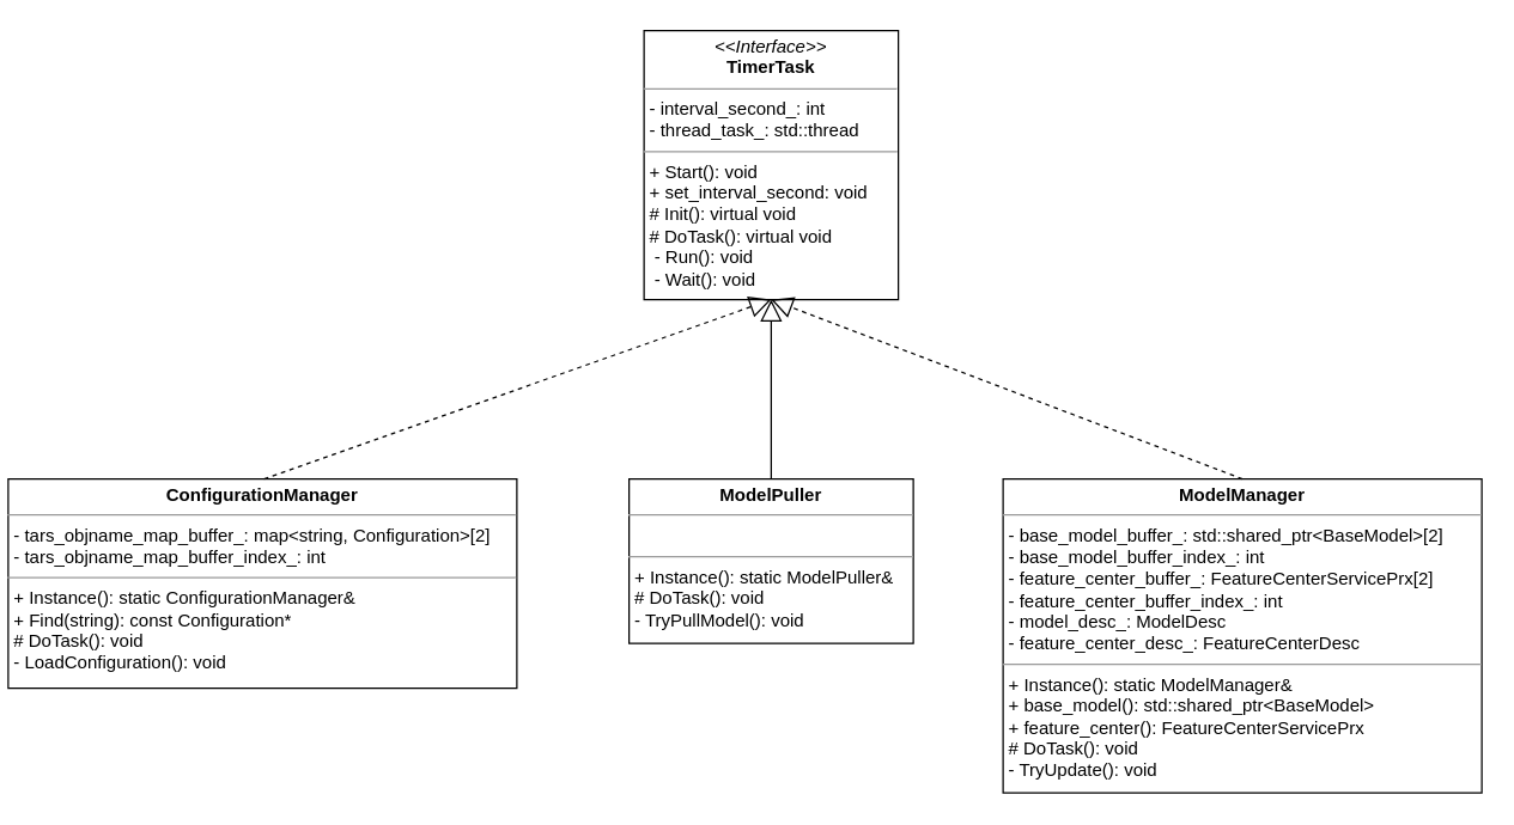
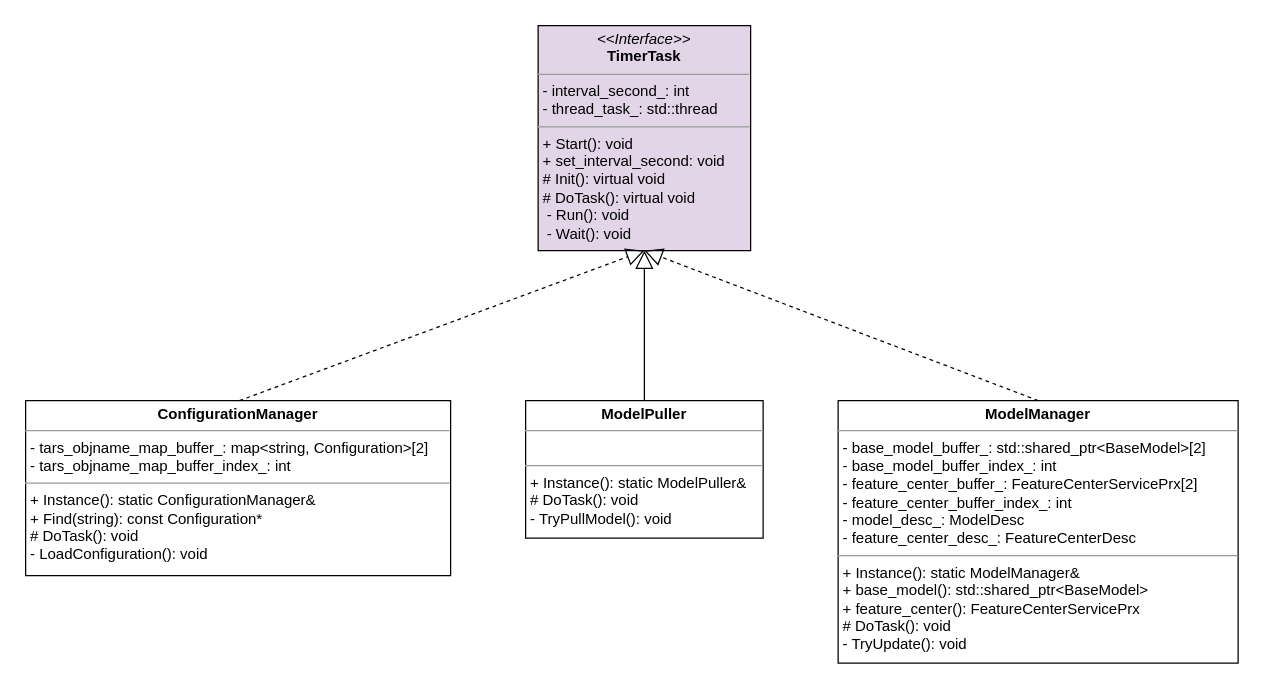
- <mxCell id="2" value="&lt;p style=&quot;margin: 0px ; margin-top: 4px ; text-align: center&quot;&gt;&lt;i&gt;&amp;lt;&amp;lt;Interface&amp;gt;&amp;gt;&lt;/i&gt;&lt;br&gt;&lt;b&gt;TimerTask&lt;/b&gt;&lt;/p&gt;&lt;hr size=&quot;1&quot;&gt;&lt;p style=&quot;margin: 0px ; margin-left: 4px&quot;&gt;- interval_second_: int&lt;br&gt;- thread_task_:&amp;nbsp;std::thread&lt;/p&gt;&lt;hr size=&quot;1&quot;&gt;&lt;p style=&quot;margin: 0px ; margin-left: 4px&quot;&gt;+ Start(): void&lt;/p&gt;&lt;p style=&quot;margin: 0px ; margin-left: 4px&quot;&gt;+ set_interval_second: void&lt;/p&gt;&lt;p style=&quot;margin: 0px ; margin-left: 4px&quot;&gt;# Init(): virtual void&lt;br&gt;# DoTask(): virtual void&lt;/p&gt;&lt;p style=&quot;margin: 0px ; margin-left: 4px&quot;&gt;&amp;nbsp;- Run(): void&lt;/p&gt;&lt;p style=&quot;margin: 0px ; margin-left: 4px&quot;&gt;&amp;nbsp;- Wait(): void&lt;/p&gt;" style="verticalAlign=top;align=left;overflow=fill;fontSize=12;fontFamily=Helvetica;html=1;" parent="1" vertex="1"><mxGeometry x="430" y="20" width="170" height="180" as="geometry" /></mxCell>
+ <mxCell id="2" value="&lt;p style=&quot;margin: 0px ; margin-top: 4px ; text-align: center&quot;&gt;&lt;i&gt;&amp;lt;&amp;lt;Interface&amp;gt;&amp;gt;&lt;/i&gt;&lt;br&gt;&lt;b&gt;TimerTask&lt;/b&gt;&lt;/p&gt;&lt;hr size=&quot;1&quot;&gt;&lt;p style=&quot;margin: 0px ; margin-left: 4px&quot;&gt;- interval_second_: int&lt;br&gt;- thread_task_:&amp;nbsp;std::thread&lt;/p&gt;&lt;hr size=&quot;1&quot;&gt;&lt;p style=&quot;margin: 0px ; margin-left: 4px&quot;&gt;+ Start(): void&lt;/p&gt;&lt;p style=&quot;margin: 0px ; margin-left: 4px&quot;&gt;+ set_interval_second: void&lt;/p&gt;&lt;p style=&quot;margin: 0px ; margin-left: 4px&quot;&gt;# Init(): virtual void&lt;br&gt;# DoTask(): virtual void&lt;/p&gt;&lt;p style=&quot;margin: 0px ; margin-left: 4px&quot;&gt;&amp;nbsp;- Run(): void&lt;/p&gt;&lt;p style=&quot;margin: 0px ; margin-left: 4px&quot;&gt;&amp;nbsp;- Wait(): void&lt;/p&gt;" style="verticalAlign=top;align=left;overflow=fill;fontSize=12;fontFamily=Helvetica;html=1;fillColor=#e1d5e7;" parent="1" vertex="1"><mxGeometry x="430" y="20" width="170" height="180" as="geometry" /></mxCell>
- <mxCell id="3" value="&lt;p style=&quot;margin: 0px ; margin-top: 4px ; text-align: center&quot;&gt;&lt;b&gt;ConfigurationManager&lt;/b&gt;&lt;/p&gt;&lt;hr size=&quot;1&quot;&gt;&lt;p style=&quot;margin: 0px ; margin-left: 4px&quot;&gt;- tars_objname_map_buffer_: map&amp;lt;string, Configuration&amp;gt;[2]&lt;/p&gt;&lt;p style=&quot;margin: 0px ; margin-left: 4px&quot;&gt;- tars_objname_map_buffer_index_: int&lt;br&gt;&lt;/p&gt;&lt;hr size=&quot;1&quot;&gt;&lt;p style=&quot;margin: 0px ; margin-left: 4px&quot;&gt;&lt;span&gt;+ Instance(): static ConfigurationManager&amp;amp;&lt;/span&gt;&lt;br&gt;&lt;/p&gt;&lt;p style=&quot;margin: 0px ; margin-left: 4px&quot;&gt;+ Find(string): const Configuration*&lt;br&gt;&lt;/p&gt;&lt;p style=&quot;margin: 0px ; margin-left: 4px&quot;&gt;# DoTask(): void&lt;br&gt;&lt;/p&gt;&lt;p style=&quot;margin: 0px ; margin-left: 4px&quot;&gt;- LoadConfiguration(): void&lt;/p&gt;" style="verticalAlign=top;align=left;overflow=fill;fontSize=12;fontFamily=Helvetica;html=1;" vertex="1" parent="1"><mxGeometry x="5" y="320" width="340" height="140" as="geometry" /></mxCell>
+ <mxCell id="3" value="&lt;p style=&quot;margin: 0px ; margin-top: 4px ; text-align: center&quot;&gt;&lt;b&gt;ConfigurationManager&lt;/b&gt;&lt;/p&gt;&lt;hr size=&quot;1&quot;&gt;&lt;p style=&quot;margin: 0px ; margin-left: 4px&quot;&gt;- tars_objname_map_buffer_: map&amp;lt;string, Configuration&amp;gt;[2]&lt;/p&gt;&lt;p style=&quot;margin: 0px ; margin-left: 4px&quot;&gt;- tars_objname_map_buffer_index_: int&lt;br&gt;&lt;/p&gt;&lt;hr size=&quot;1&quot;&gt;&lt;p style=&quot;margin: 0px ; margin-left: 4px&quot;&gt;&lt;span&gt;+ Instance(): static ConfigurationManager&amp;amp;&lt;/span&gt;&lt;br&gt;&lt;/p&gt;&lt;p style=&quot;margin: 0px ; margin-left: 4px&quot;&gt;+ Find(string): const Configuration*&lt;br&gt;&lt;/p&gt;&lt;p style=&quot;margin: 0px ; margin-left: 4px&quot;&gt;# DoTask(): void&lt;br&gt;&lt;/p&gt;&lt;p style=&quot;margin: 0px ; margin-left: 4px&quot;&gt;- LoadConfiguration(): void&lt;/p&gt;" style="verticalAlign=top;align=left;overflow=fill;fontSize=12;fontFamily=Helvetica;html=1;" vertex="1" parent="1"><mxGeometry x="20" y="320" width="340" height="140" as="geometry" /></mxCell>
